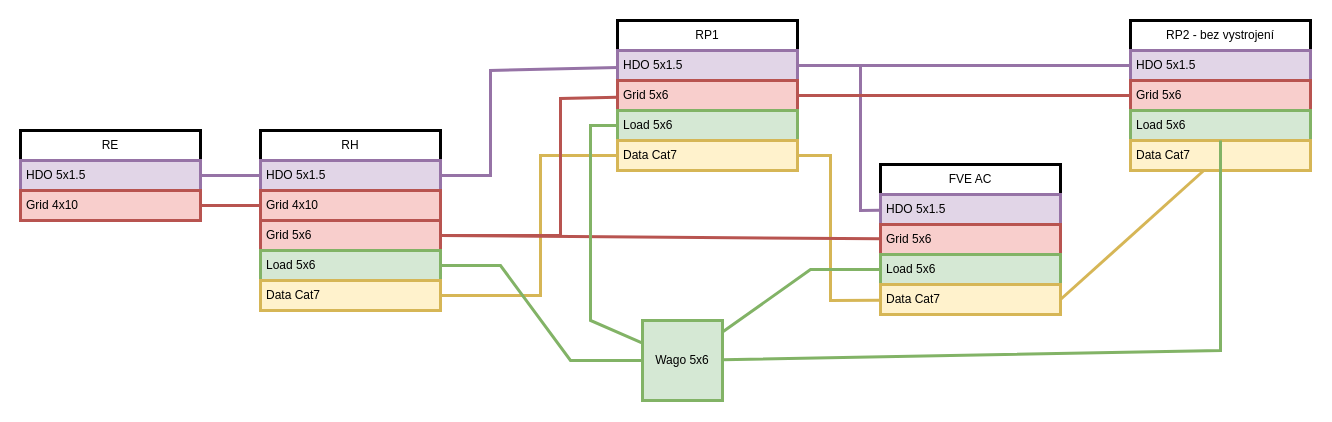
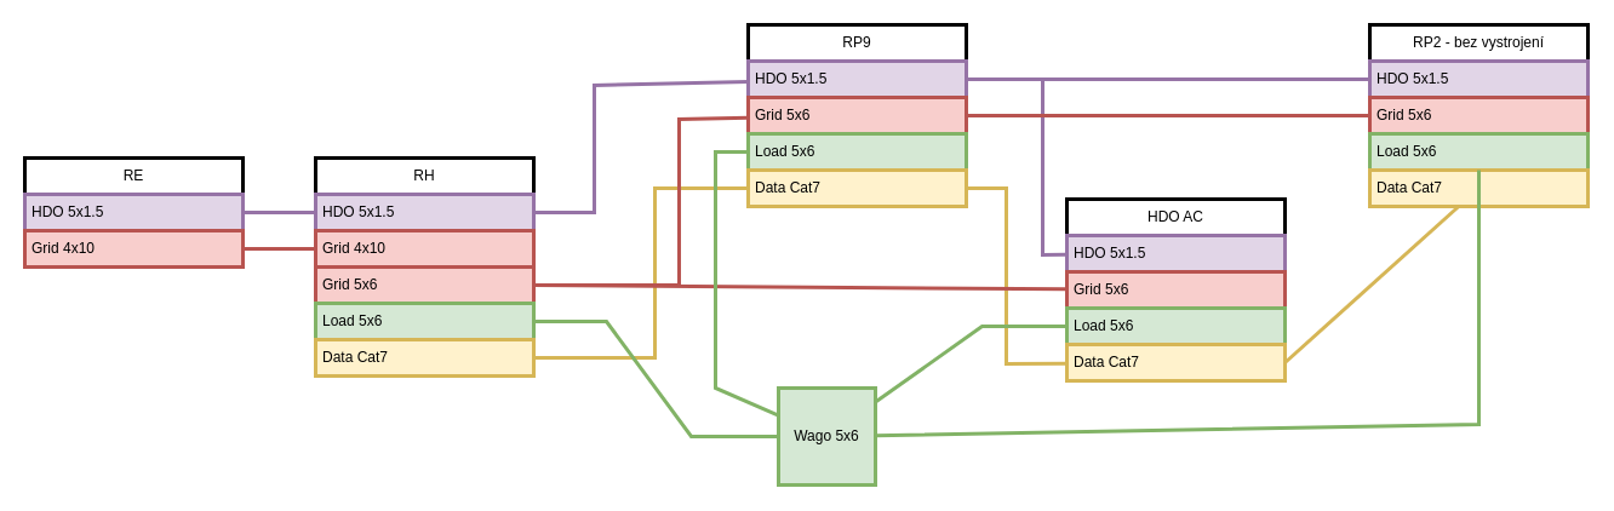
- <mxCell id="11" value="RP1" style="swimlane;fontStyle=0;childLayout=stackLayout;horizontal=1;startSize=30;horizontalStack=0;resizeParent=1;resizeParentMax=0;resizeLast=0;collapsible=1;marginBottom=0;whiteSpace=wrap;html=1;strokeWidth=3;" vertex="1" parent="1"><mxGeometry x="617" y="20" width="180" height="150" as="geometry" /></mxCell>
+ <mxCell id="11" value="RP9" style="swimlane;fontStyle=0;childLayout=stackLayout;horizontal=1;startSize=30;horizontalStack=0;resizeParent=1;resizeParentMax=0;resizeLast=0;collapsible=1;marginBottom=0;whiteSpace=wrap;html=1;strokeWidth=3;" vertex="1" parent="1"><mxGeometry x="617" y="20" width="180" height="150" as="geometry" /></mxCell>
- <mxCell id="16" value="FVE AC" style="swimlane;fontStyle=0;childLayout=stackLayout;horizontal=1;startSize=30;horizontalStack=0;resizeParent=1;resizeParentMax=0;resizeLast=0;collapsible=1;marginBottom=0;whiteSpace=wrap;html=1;strokeWidth=3;" vertex="1" parent="1"><mxGeometry x="880" y="164" width="180" height="150" as="geometry" /></mxCell>
+ <mxCell id="16" value="HDO AC" style="swimlane;fontStyle=0;childLayout=stackLayout;horizontal=1;startSize=30;horizontalStack=0;resizeParent=1;resizeParentMax=0;resizeLast=0;collapsible=1;marginBottom=0;whiteSpace=wrap;html=1;strokeWidth=3;" vertex="1" parent="1"><mxGeometry x="880" y="164" width="180" height="150" as="geometry" /></mxCell>
